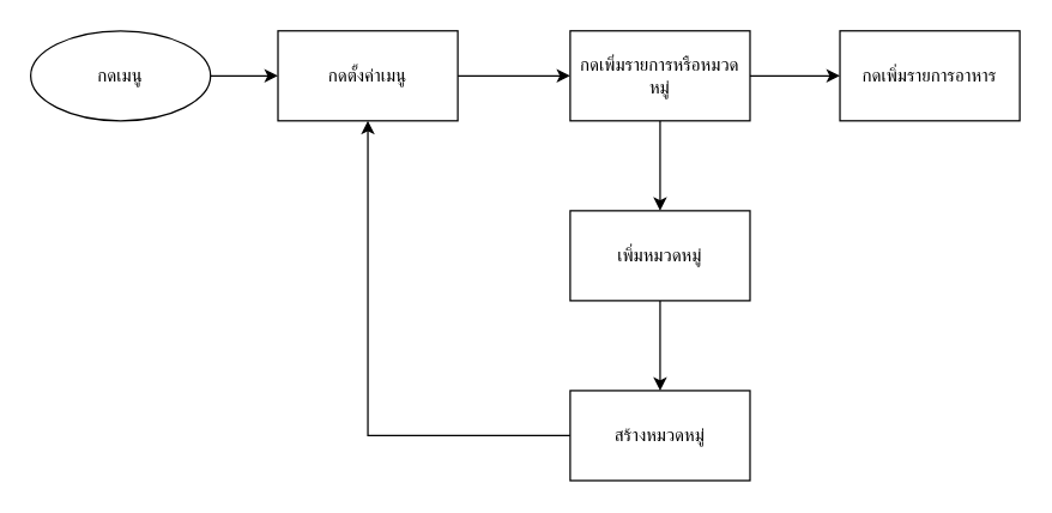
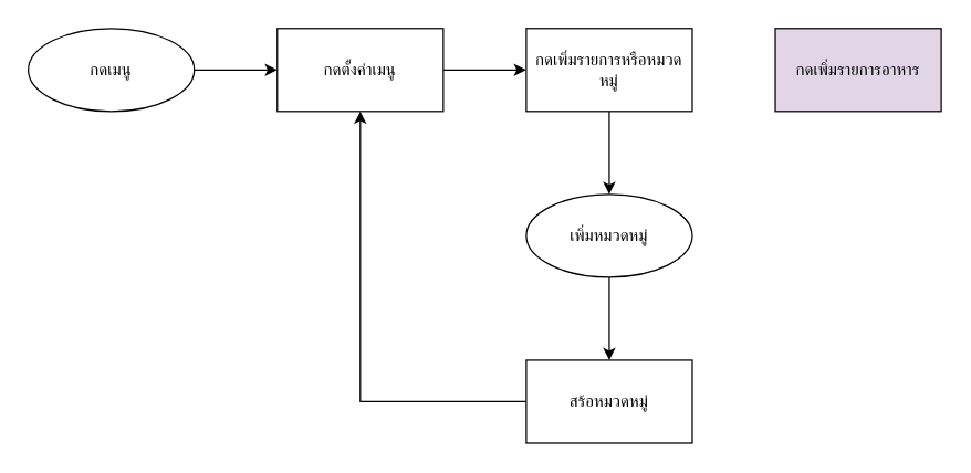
- <mxCell id="5" value="กดตั้งค่าเมนู" style="rounded=0;whiteSpace=wrap;html=1;" parent="1" vertex="1"><mxGeometry x="185" y="20" width="120" height="60" as="geometry" /></mxCell>
+ <mxCell id="5" value="กดตั้งค่าเมนู" style="rounded=0;whiteSpace=wrap;html=1;" parent="1" vertex="1"><mxGeometry x="200" y="20" width="120" height="60" as="geometry" /></mxCell>
- <mxCell id="7" style="edgeStyle=orthogonalEdgeStyle;rounded=0;orthogonalLoop=1;jettySize=auto;html=1;exitX=1;exitY=0.5;exitDx=0;exitDy=0;" parent="1" source="8" target="13" edge="1"><mxGeometry relative="1" as="geometry" /></mxCell>
- <mxCell id="13" value="กดเพิ่มรายการอาหาร" style="rounded=0;whiteSpace=wrap;html=1;" parent="1" vertex="1"><mxGeometry x="560" y="20" width="120" height="60" as="geometry" /></mxCell>
+ <mxCell id="13" value="กดเพิ่มรายการอาหาร" style="rounded=0;whiteSpace=wrap;html=1;fillColor=#e1d5e7;" parent="1" vertex="1"><mxGeometry x="560" y="20" width="120" height="60" as="geometry" /></mxCell>
- <mxCell id="10" value="เพิ่มหมวดหมู่" style="rounded=0;whiteSpace=wrap;html=1;" parent="1" vertex="1"><mxGeometry x="380" y="140" width="120" height="60" as="geometry" /></mxCell>
+ <mxCell id="10" value="เพิ่มหมวดหมู่" style="ellipse;whiteSpace=wrap;html=1;" parent="1" vertex="1"><mxGeometry x="380" y="140" width="120" height="60" as="geometry" /></mxCell>
- <mxCell id="12" value="สร้างหมวดหมู่" style="rounded=0;whiteSpace=wrap;html=1;" parent="1" vertex="1"><mxGeometry x="380" y="260" width="120" height="60" as="geometry" /></mxCell>
+ <mxCell id="12" value="สร้อหมวดหมู่" style="rounded=0;whiteSpace=wrap;html=1;" parent="1" vertex="1"><mxGeometry x="380" y="260" width="120" height="60" as="geometry" /></mxCell>
